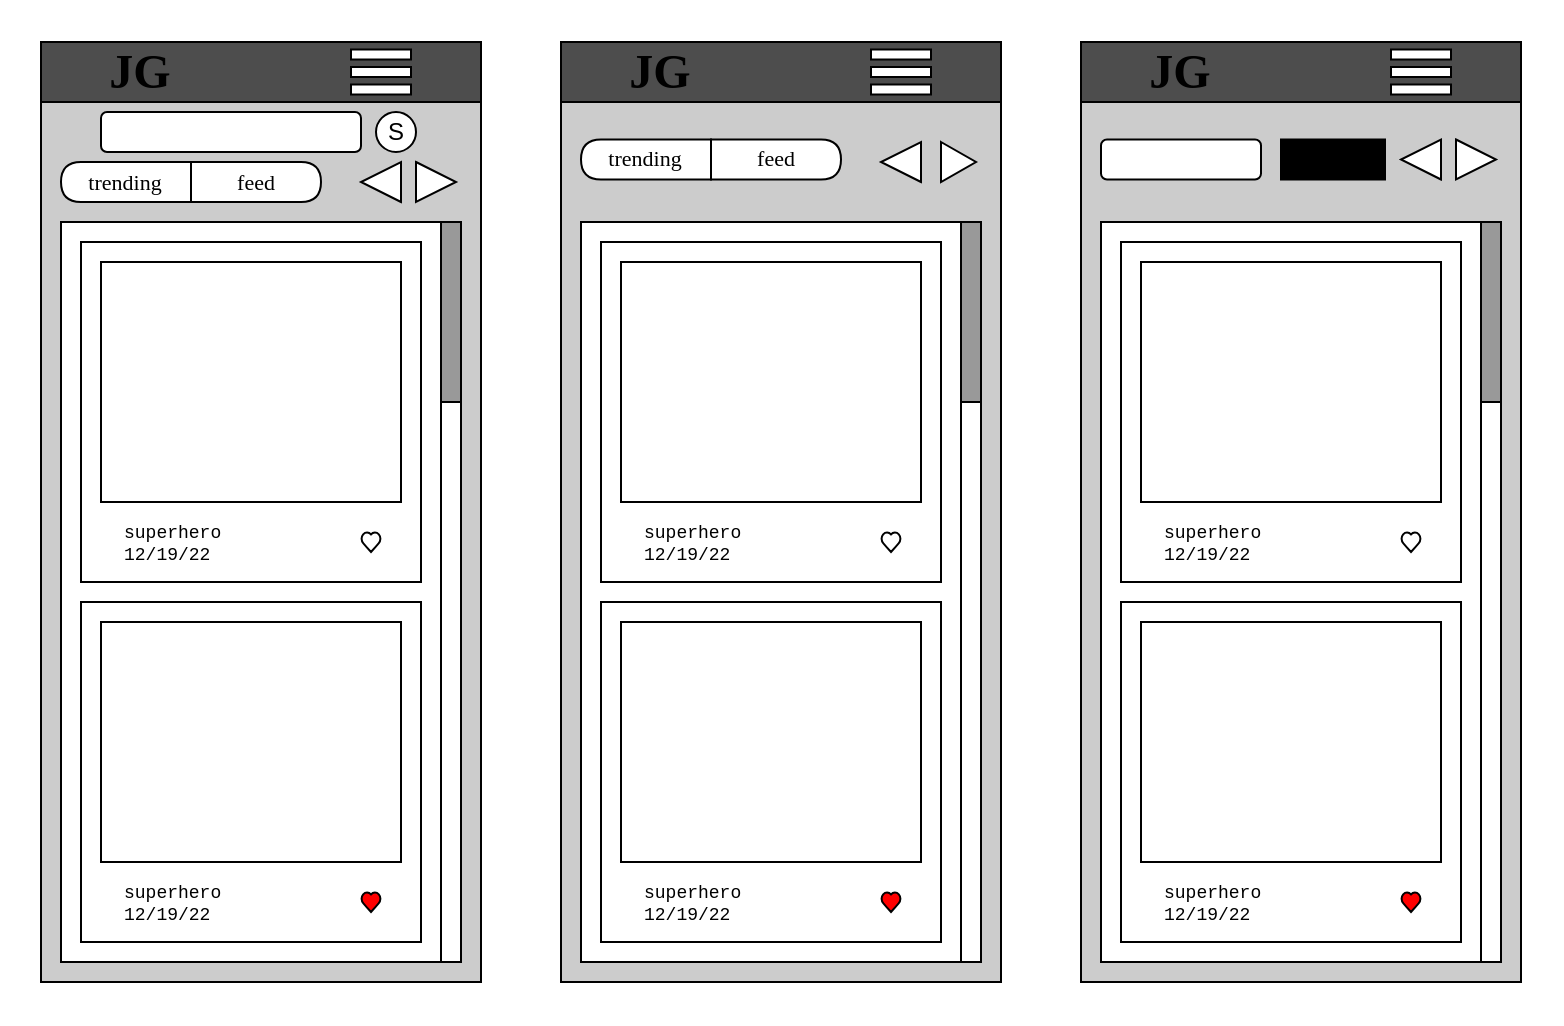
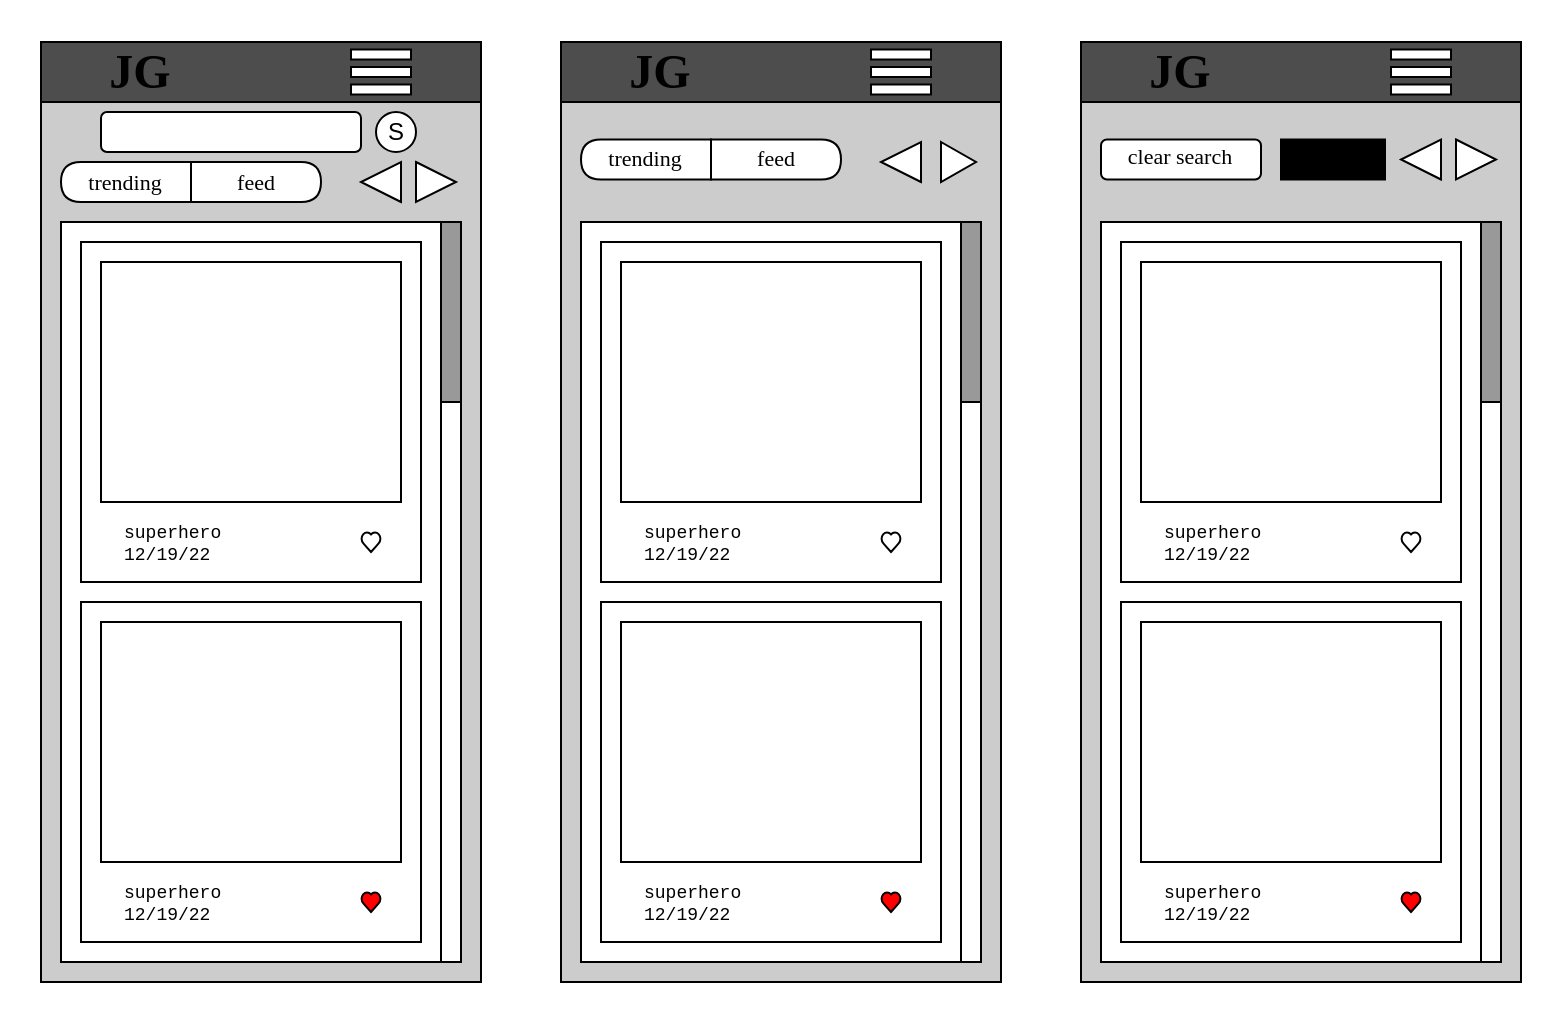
+ <mxCell id="45" value="&lt;font face=&quot;Verdana&quot;&gt;&lt;span style=&quot;font-size: 11px&quot;&gt;clear search&lt;/span&gt;&lt;/font&gt;" style="text;html=1;strokeColor=none;fillColor=none;align=center;verticalAlign=middle;whiteSpace=wrap;rounded=0;fontSize=12;" vertex="1" parent="1"><mxGeometry x="555" y="70.5" width="70" height="15" as="geometry" /></mxCell>
